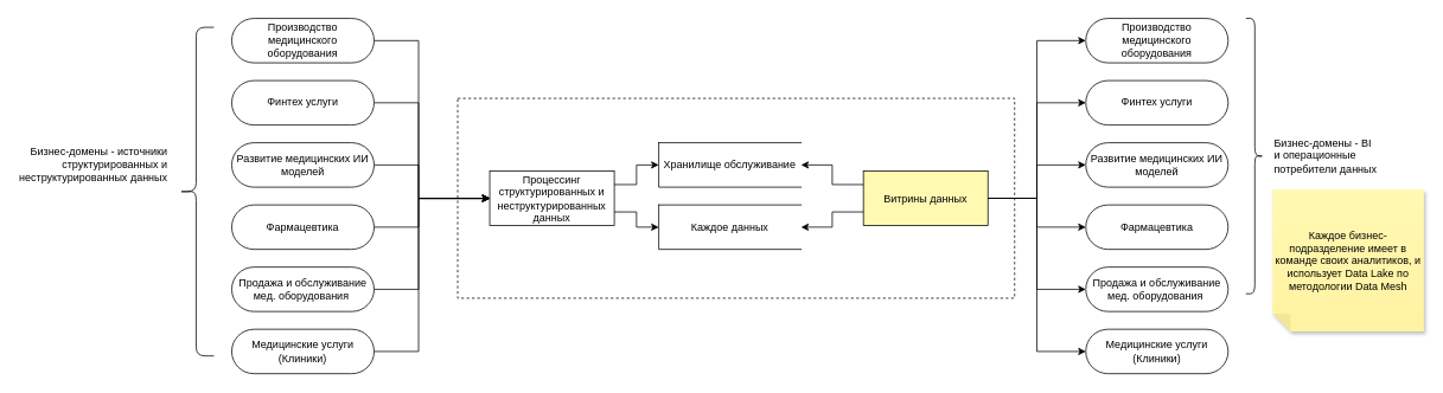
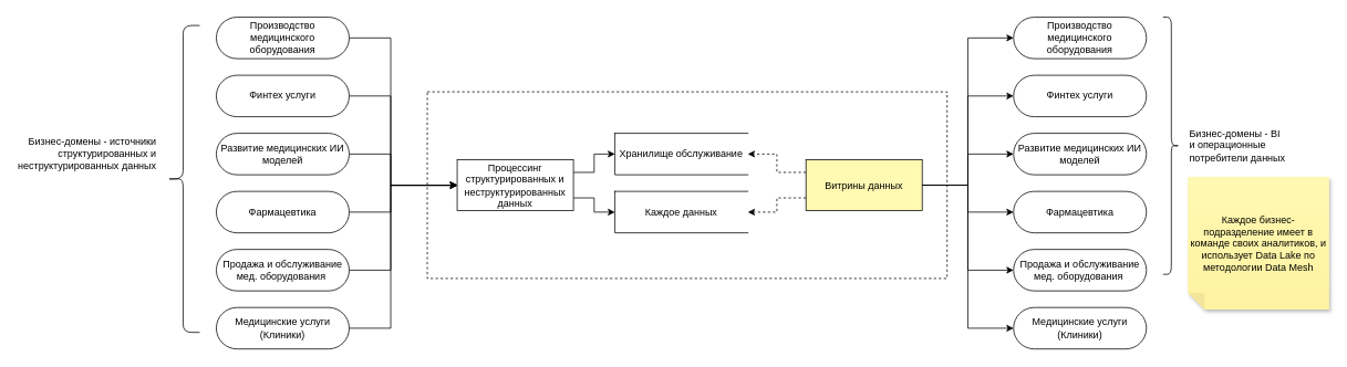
- <mxCell id="20" style="edgeStyle=orthogonalEdgeStyle;rounded=0;orthogonalLoop=1;jettySize=auto;html=1;exitX=0;exitY=0.25;exitDx=0;exitDy=0;" parent="1" source="24" target="16" edge="1"><mxGeometry relative="1" as="geometry" /></mxCell>
+ <mxCell id="20" style="edgeStyle=orthogonalEdgeStyle;rounded=0;orthogonalLoop=1;jettySize=auto;html=1;exitX=0;exitY=0.25;exitDx=0;exitDy=0;dashed=1;" parent="1" source="24" target="16" edge="1"><mxGeometry relative="1" as="geometry" /></mxCell>
- <mxCell id="21" style="edgeStyle=orthogonalEdgeStyle;rounded=0;orthogonalLoop=1;jettySize=auto;html=1;exitX=0;exitY=0.75;exitDx=0;exitDy=0;entryX=1;entryY=0.5;entryDx=0;entryDy=0;" parent="1" source="24" target="13" edge="1"><mxGeometry relative="1" as="geometry" /></mxCell>
+ <mxCell id="21" style="edgeStyle=orthogonalEdgeStyle;rounded=0;orthogonalLoop=1;jettySize=auto;html=1;exitX=0;exitY=0.75;exitDx=0;exitDy=0;entryX=1;entryY=0.5;entryDx=0;entryDy=0;dashed=1;" parent="1" source="24" target="13" edge="1"><mxGeometry relative="1" as="geometry" /></mxCell>
